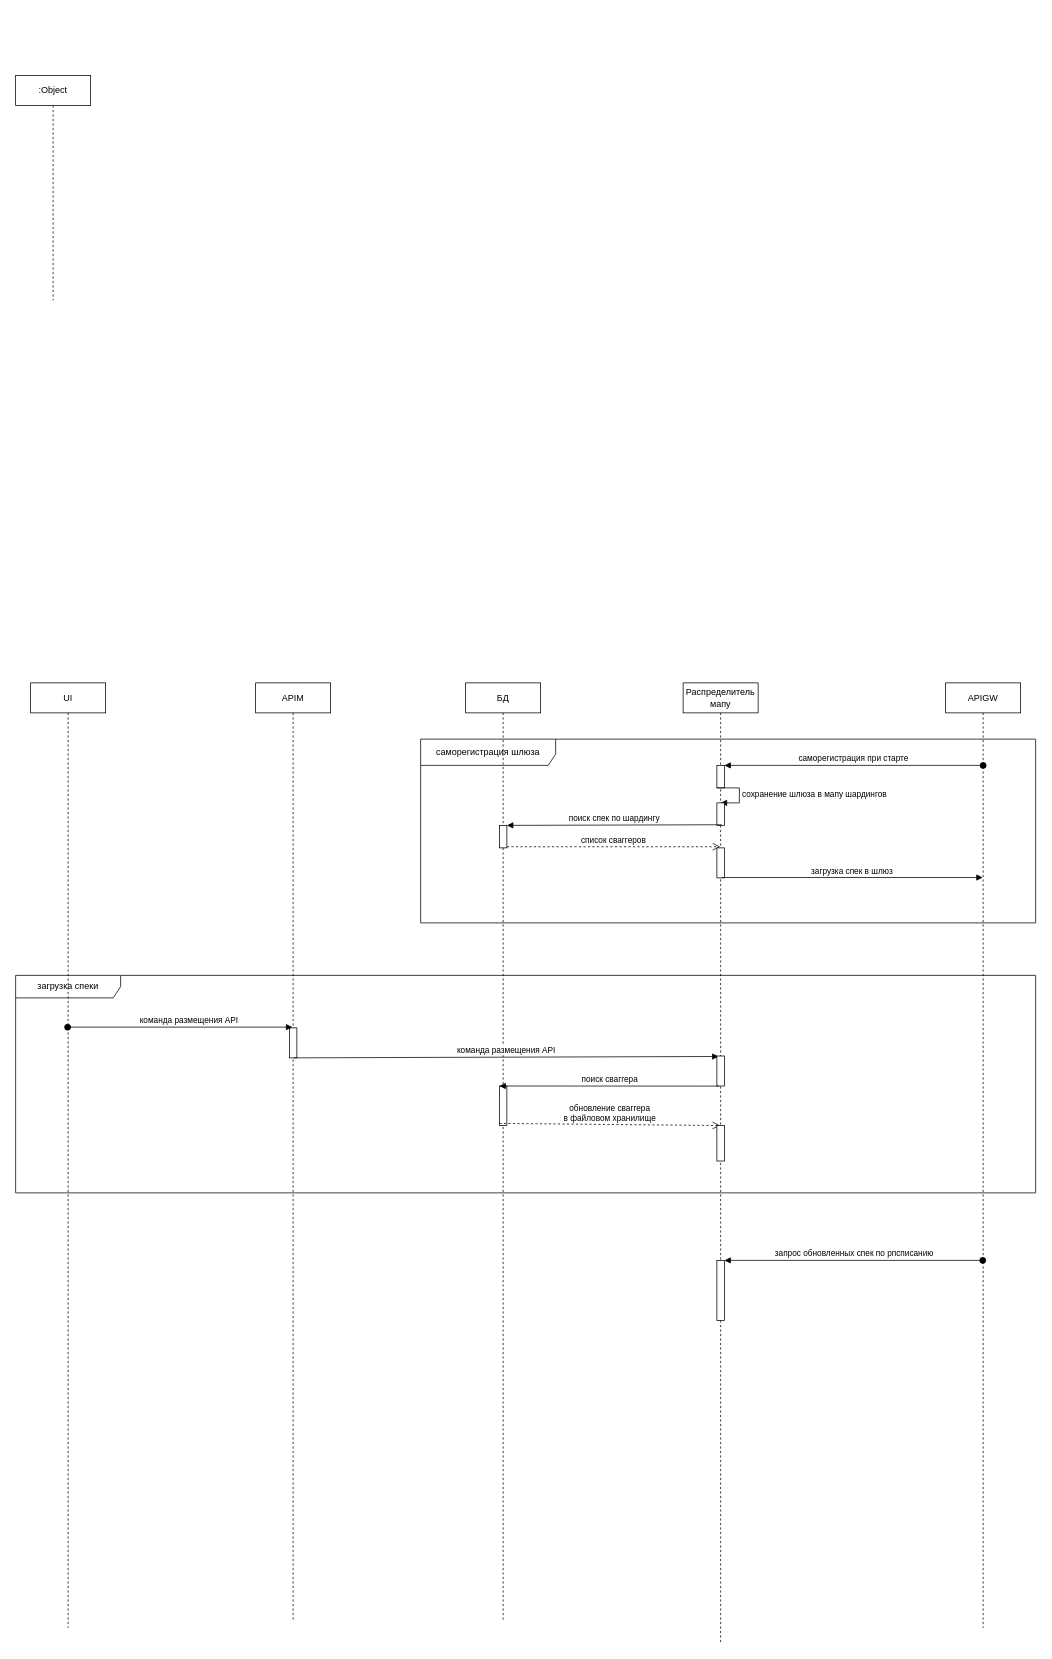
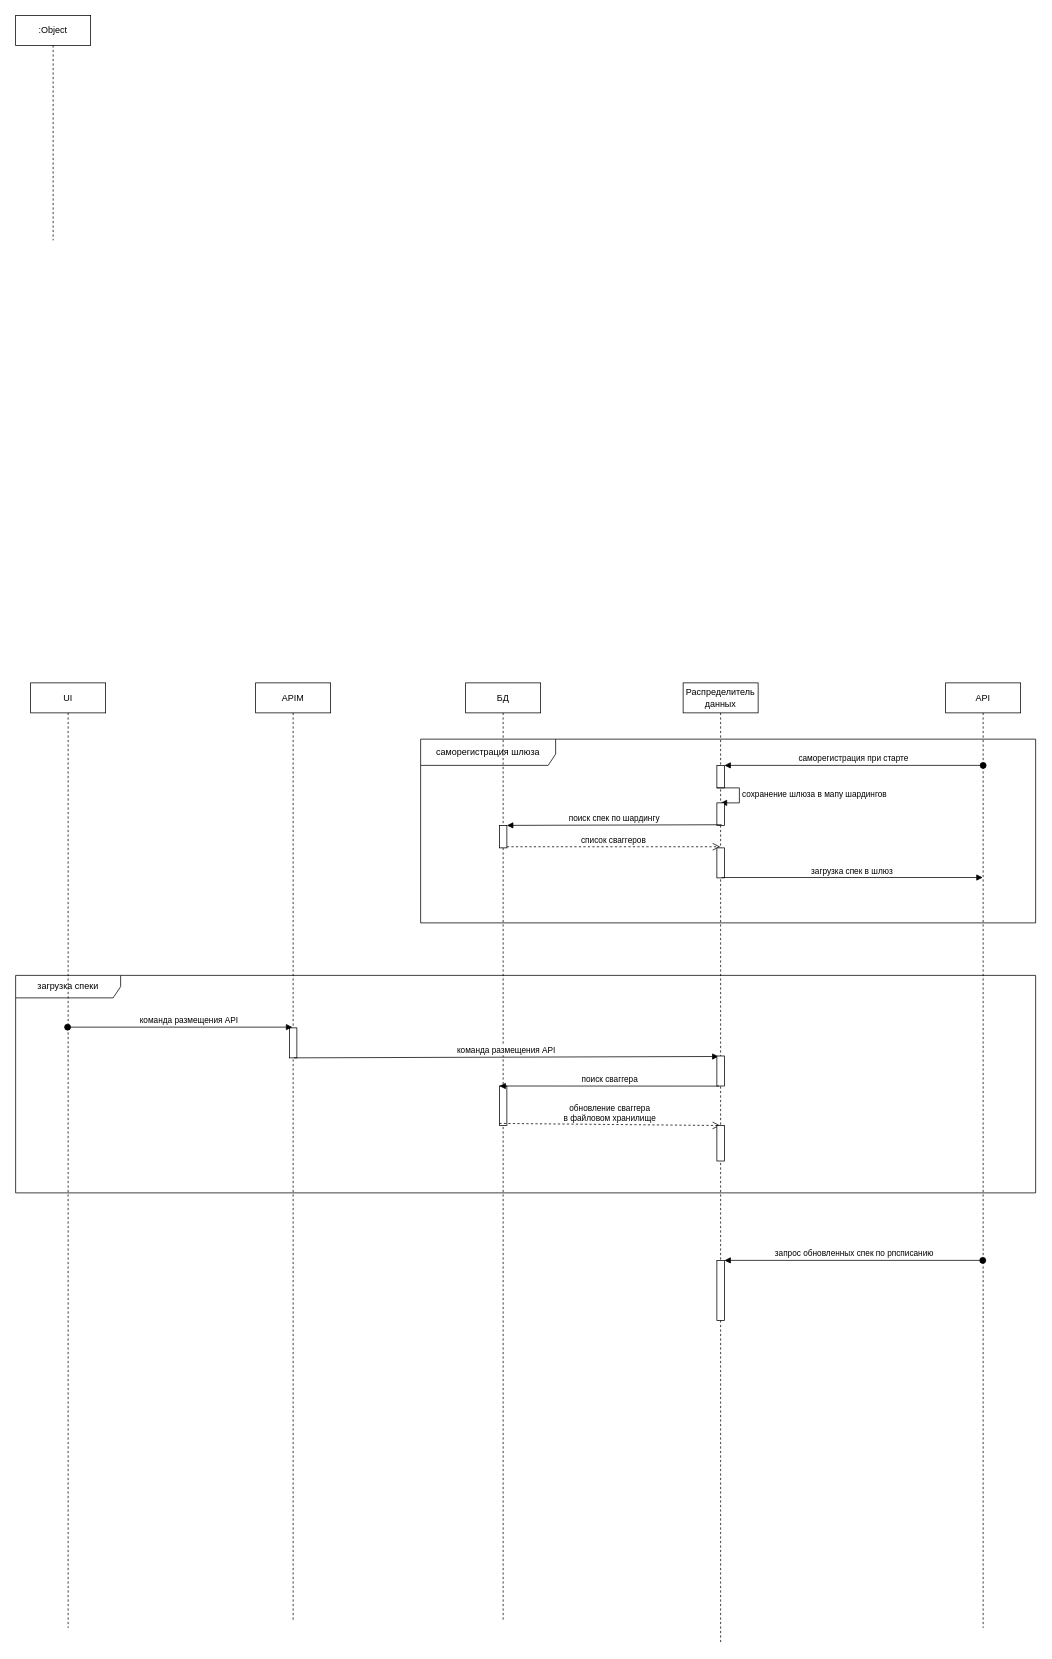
- <mxCell id="28" value=":Object" style="shape=umlLifeline;perimeter=lifelinePerimeter;whiteSpace=wrap;html=1;container=1;collapsible=0;recursiveResize=0;outlineConnect=0;" vertex="1" parent="1"><mxGeometry x="20" y="100" width="100" height="300" as="geometry" /></mxCell>
+ <mxCell id="28" value=":Object" style="shape=umlLifeline;perimeter=lifelinePerimeter;whiteSpace=wrap;html=1;container=1;collapsible=0;recursiveResize=0;outlineConnect=0;" vertex="1" parent="1"><mxGeometry x="20" y="20" width="100" height="300" as="geometry" /></mxCell>
- <mxCell id="4" value="&lt;span&gt;Распределитель&lt;/span&gt;&lt;br&gt;&lt;span&gt;мапу&lt;/span&gt;" style="shape=umlLifeline;perimeter=lifelinePerimeter;whiteSpace=wrap;html=1;container=1;collapsible=0;recursiveResize=0;outlineConnect=0;" vertex="1" parent="1"><mxGeometry x="910" y="910" width="100" height="1280" as="geometry" /></mxCell>
+ <mxCell id="4" value="&lt;span&gt;Распределитель&lt;/span&gt;&lt;br&gt;&lt;span&gt;данных&lt;/span&gt;" style="shape=umlLifeline;perimeter=lifelinePerimeter;whiteSpace=wrap;html=1;container=1;collapsible=0;recursiveResize=0;outlineConnect=0;" vertex="1" parent="1"><mxGeometry x="910" y="910" width="100" height="1280" as="geometry" /></mxCell>
- <mxCell id="5" value="&lt;span&gt;APIGW&lt;/span&gt;" style="shape=umlLifeline;perimeter=lifelinePerimeter;whiteSpace=wrap;html=1;container=1;collapsible=0;recursiveResize=0;outlineConnect=0;" vertex="1" parent="1"><mxGeometry x="1260" y="910" width="100" height="1260" as="geometry" /></mxCell>
+ <mxCell id="5" value="&lt;span&gt;API&lt;/span&gt;" style="shape=umlLifeline;perimeter=lifelinePerimeter;whiteSpace=wrap;html=1;container=1;collapsible=0;recursiveResize=0;outlineConnect=0;" vertex="1" parent="1"><mxGeometry x="1260" y="910" width="100" height="1260" as="geometry" /></mxCell>
